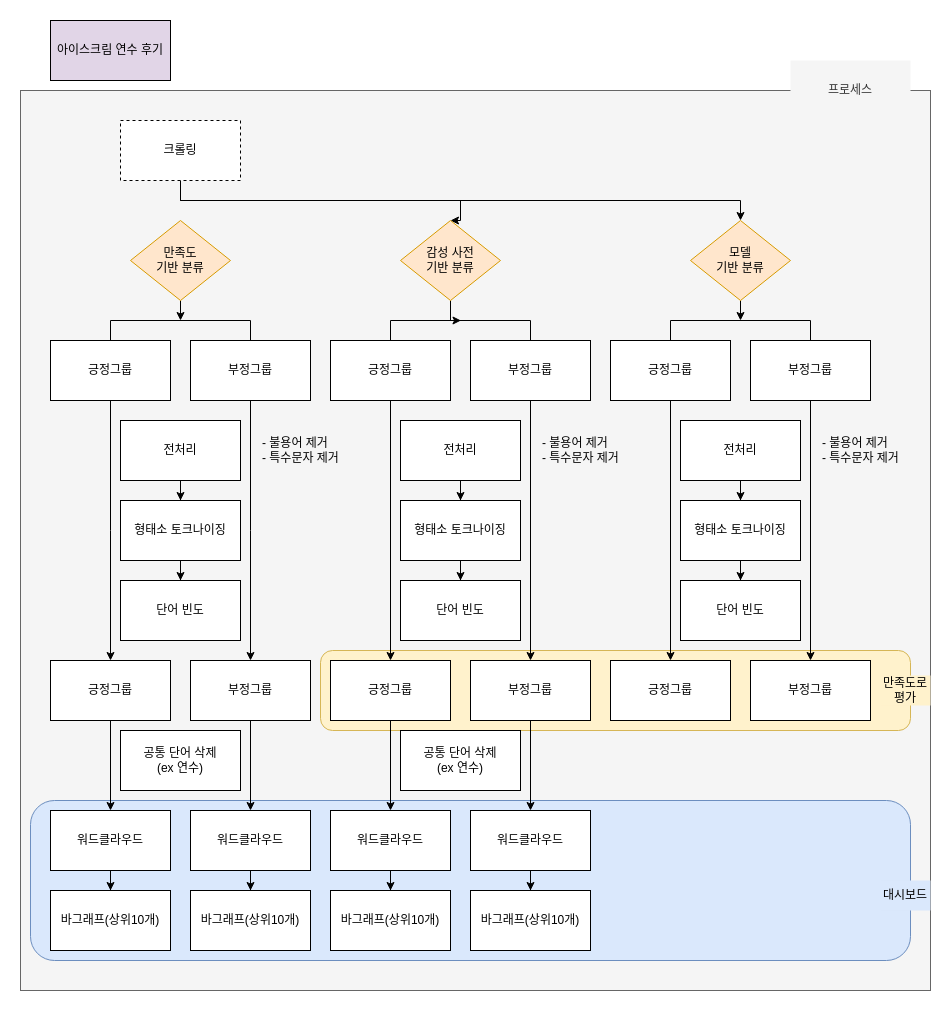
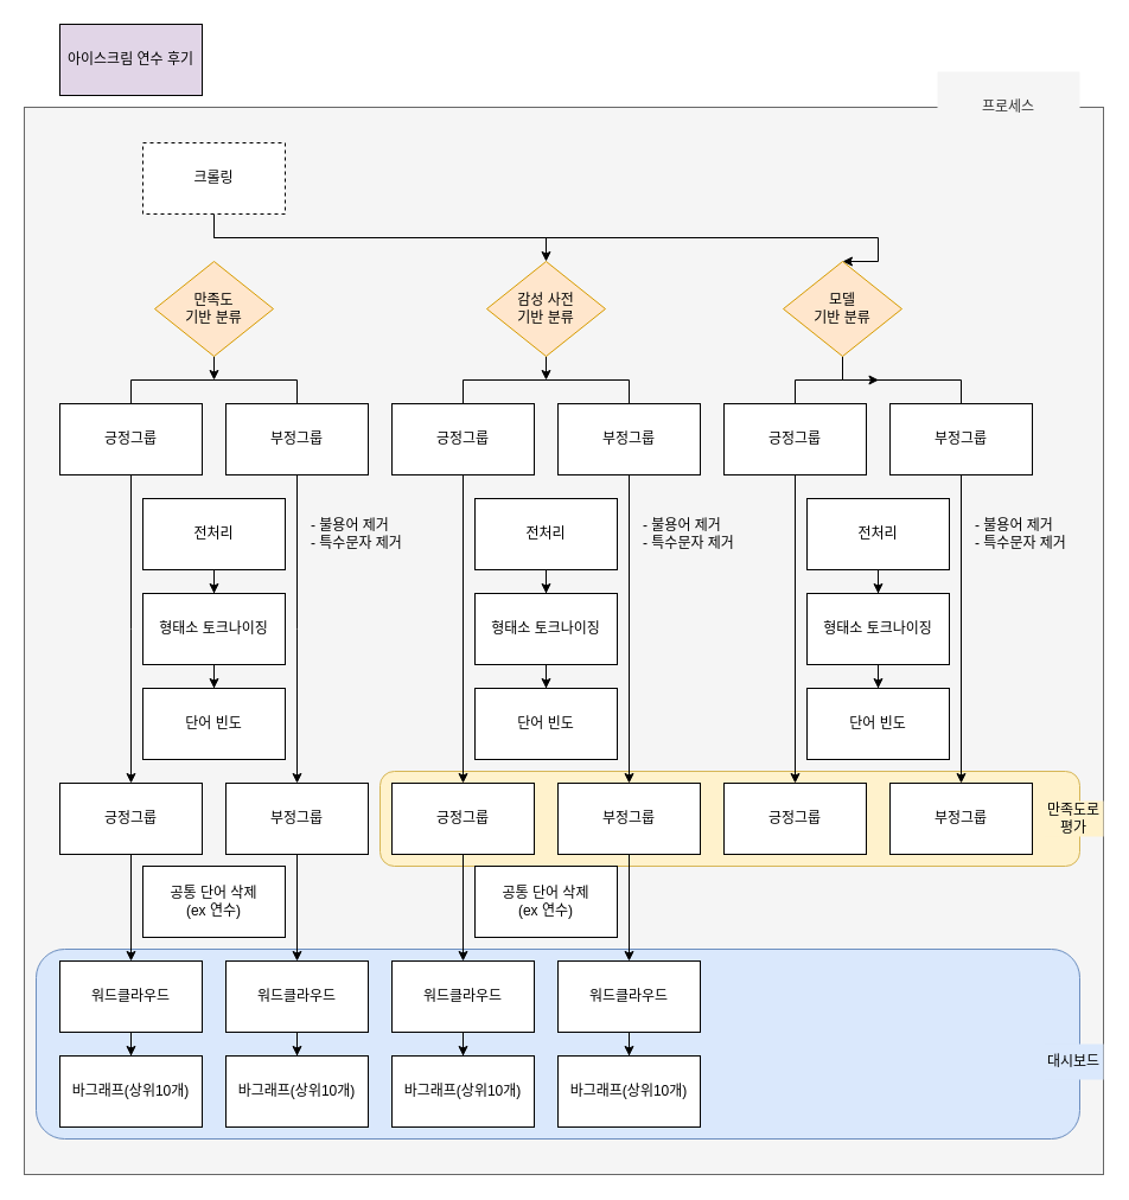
- <mxCell id="25" value="감성 사전 &lt;br&gt;기반 분류" style="rhombus;whiteSpace=wrap;html=1;fillColor=#ffe6cc;strokeColor=#d79b00;" vertex="1" parent="1"><mxGeometry x="400" y="220" width="100" height="80" as="geometry" /></mxCell>
+ <mxCell id="25" value="감성 사전 &lt;br&gt;기반 분류" style="rhombus;whiteSpace=wrap;html=1;fillColor=#ffe6cc;strokeColor=#d79b00;" vertex="1" parent="1"><mxGeometry x="410" y="220" width="100" height="80" as="geometry" /></mxCell>
- <mxCell id="27" value="모델 &lt;br&gt;기반 분류" style="rhombus;whiteSpace=wrap;html=1;fillColor=#ffe6cc;strokeColor=#d79b00;" vertex="1" parent="1"><mxGeometry x="690" y="220" width="100" height="80" as="geometry" /></mxCell>
+ <mxCell id="27" value="모델 &lt;br&gt;기반 분류" style="rhombus;whiteSpace=wrap;html=1;fillColor=#ffe6cc;strokeColor=#d79b00;" vertex="1" parent="1"><mxGeometry x="660" y="220" width="100" height="80" as="geometry" /></mxCell>
